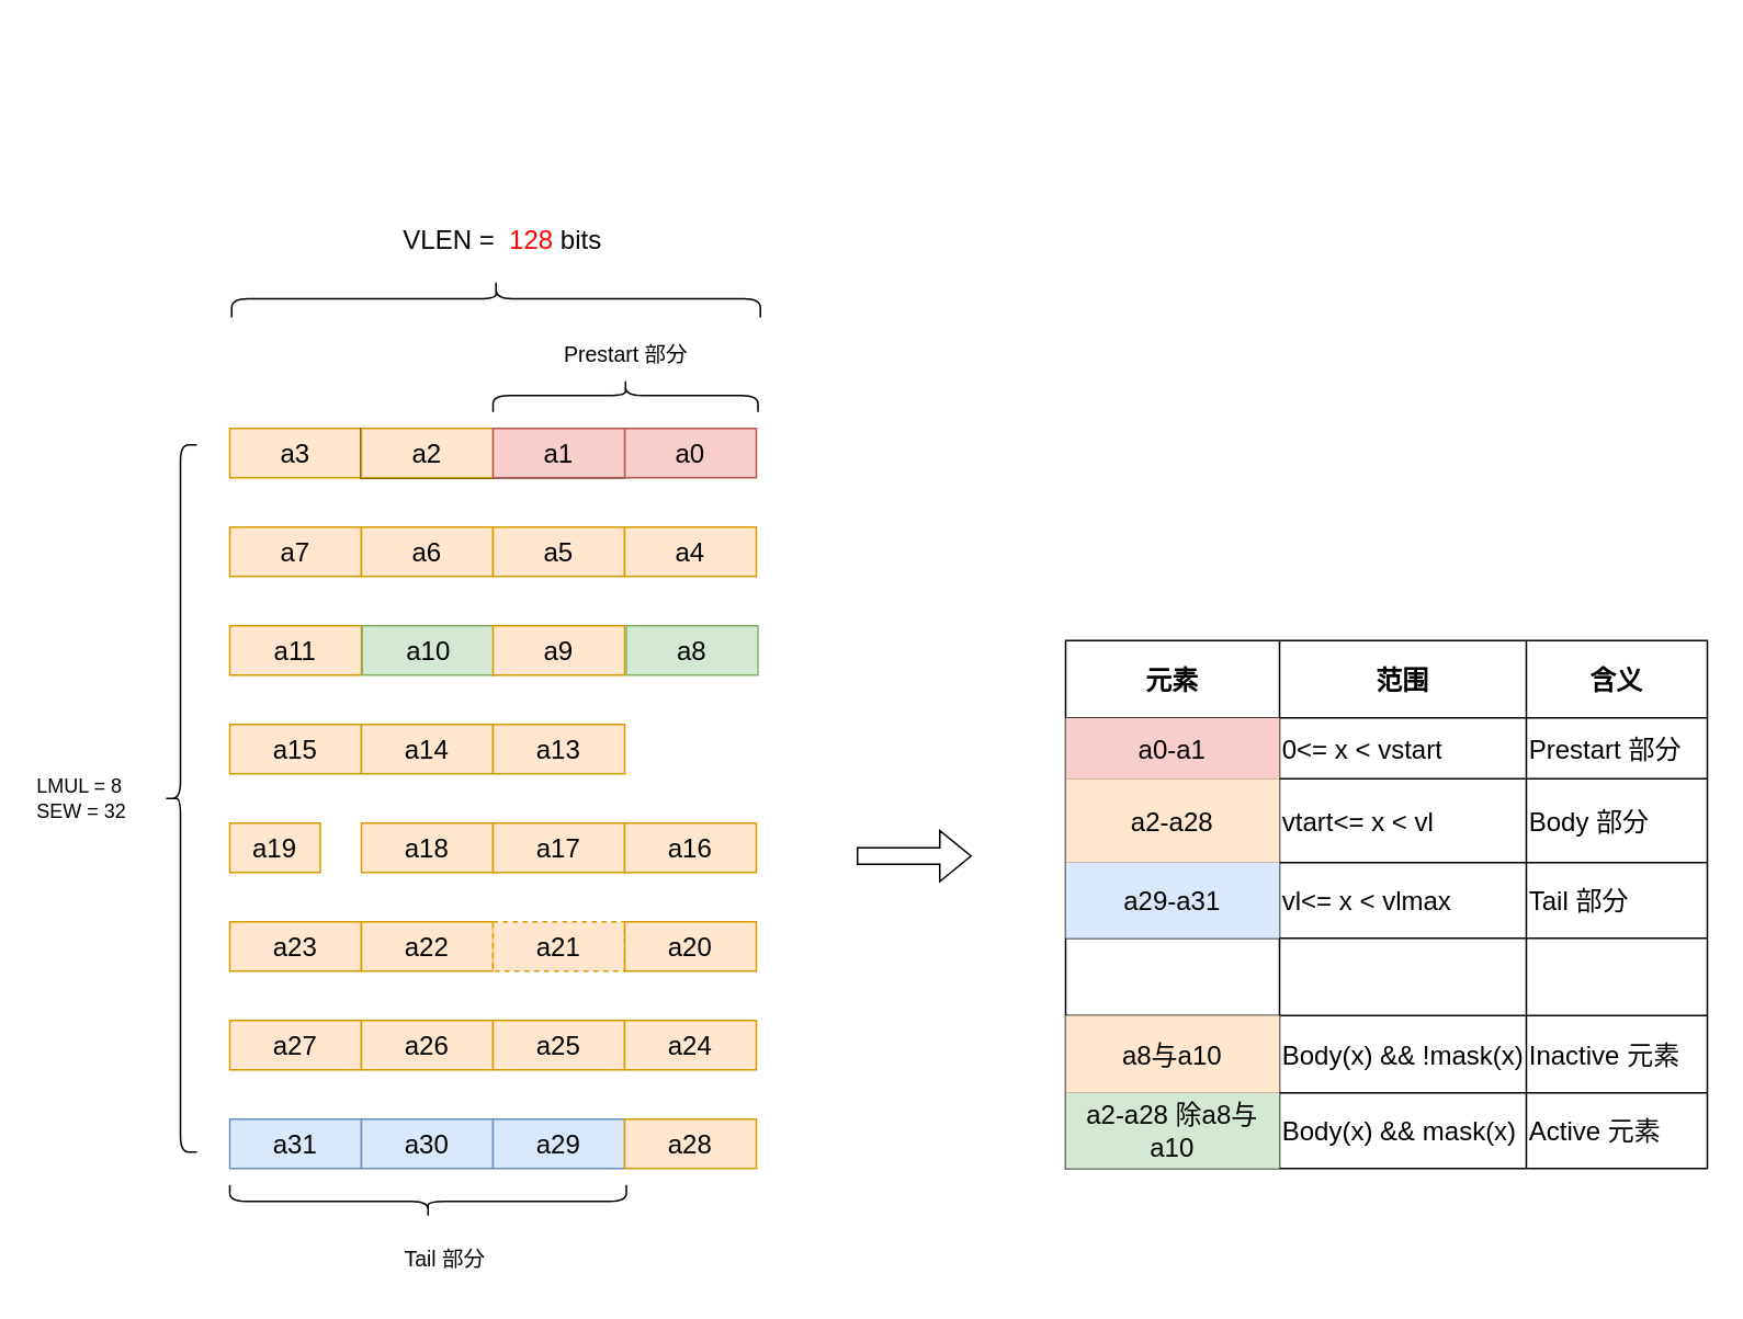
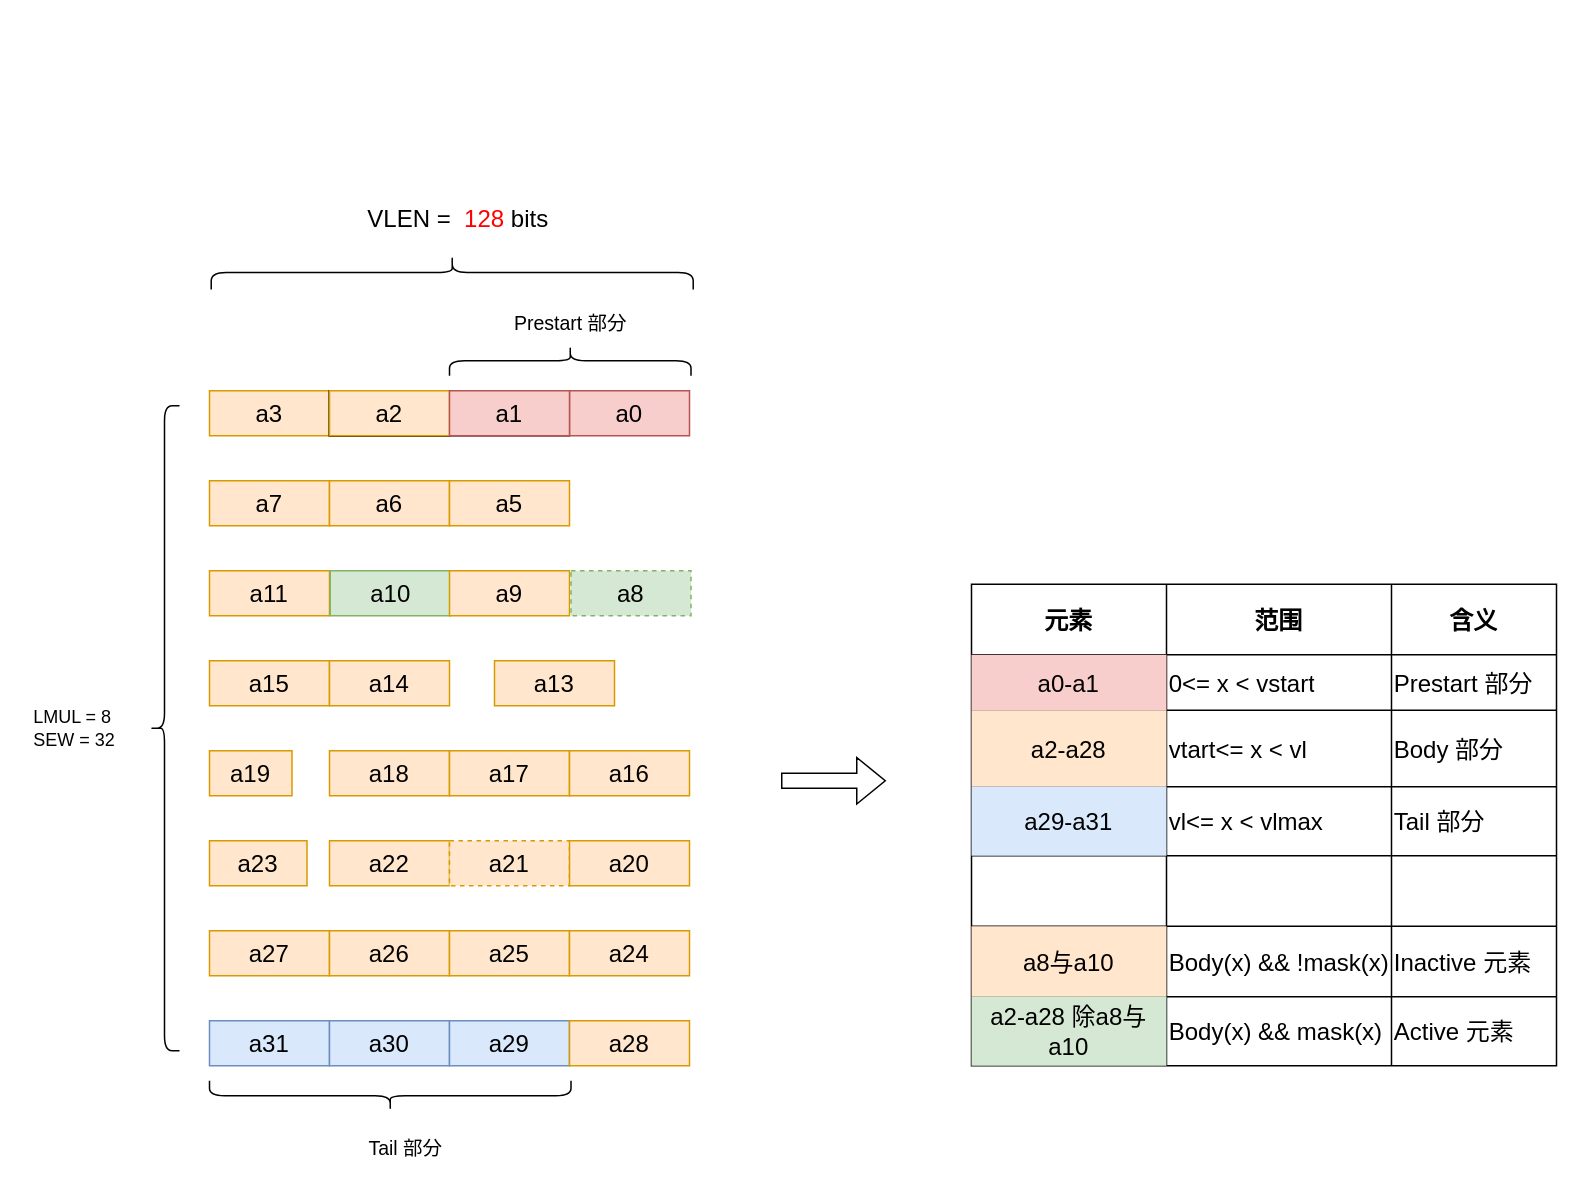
- <mxCell id="38" value="&lt;font style=&quot;font-size: 16px;&quot;&gt;a4&lt;/font&gt;" style="rounded=0;whiteSpace=wrap;html=1;fillColor=#ffe6cc;strokeColor=#d79b00;" parent="1" vertex="1"><mxGeometry x="379" y="320" width="80" height="30" as="geometry" /></mxCell>
- <mxCell id="50" value="&lt;span style=&quot;font-size: 16px;&quot;&gt;a8&lt;/span&gt;" style="rounded=0;whiteSpace=wrap;html=1;fillColor=#d5e8d4;strokeColor=#82b366;" parent="1" vertex="1"><mxGeometry x="380" y="380" width="80" height="30" as="geometry" /></mxCell>
+ <mxCell id="50" value="&lt;span style=&quot;font-size: 16px;&quot;&gt;a8&lt;/span&gt;" style="rounded=0;whiteSpace=wrap;html=1;fillColor=#d5e8d4;strokeColor=#82b366;dashed=1;" parent="1" vertex="1"><mxGeometry x="380" y="380" width="80" height="30" as="geometry" /></mxCell>
- <mxCell id="53" value="&lt;font style=&quot;font-size: 16px;&quot;&gt;a13&lt;/font&gt;" style="rounded=0;whiteSpace=wrap;html=1;fillColor=#ffe6cc;strokeColor=#d79b00;" parent="1" vertex="1"><mxGeometry x="299" y="440" width="80" height="30" as="geometry" /></mxCell>
+ <mxCell id="53" value="&lt;font style=&quot;font-size: 16px;&quot;&gt;a13&lt;/font&gt;" style="rounded=0;whiteSpace=wrap;html=1;fillColor=#ffe6cc;strokeColor=#d79b00;" parent="1" vertex="1"><mxGeometry x="329" y="440" width="80" height="30" as="geometry" /></mxCell>
- <mxCell id="58" value="&lt;font style=&quot;font-size: 16px;&quot;&gt;a23&lt;/font&gt;" style="rounded=0;whiteSpace=wrap;html=1;fillColor=#ffe6cc;strokeColor=#d79b00;" parent="1" vertex="1"><mxGeometry x="139" y="560" width="80" height="30" as="geometry" /></mxCell>
+ <mxCell id="58" value="&lt;font style=&quot;font-size: 16px;&quot;&gt;a23&lt;/font&gt;" style="rounded=0;whiteSpace=wrap;html=1;fillColor=#ffe6cc;strokeColor=#d79b00;" parent="1" vertex="1"><mxGeometry x="139" y="560" width="65" height="30" as="geometry" /></mxCell>
